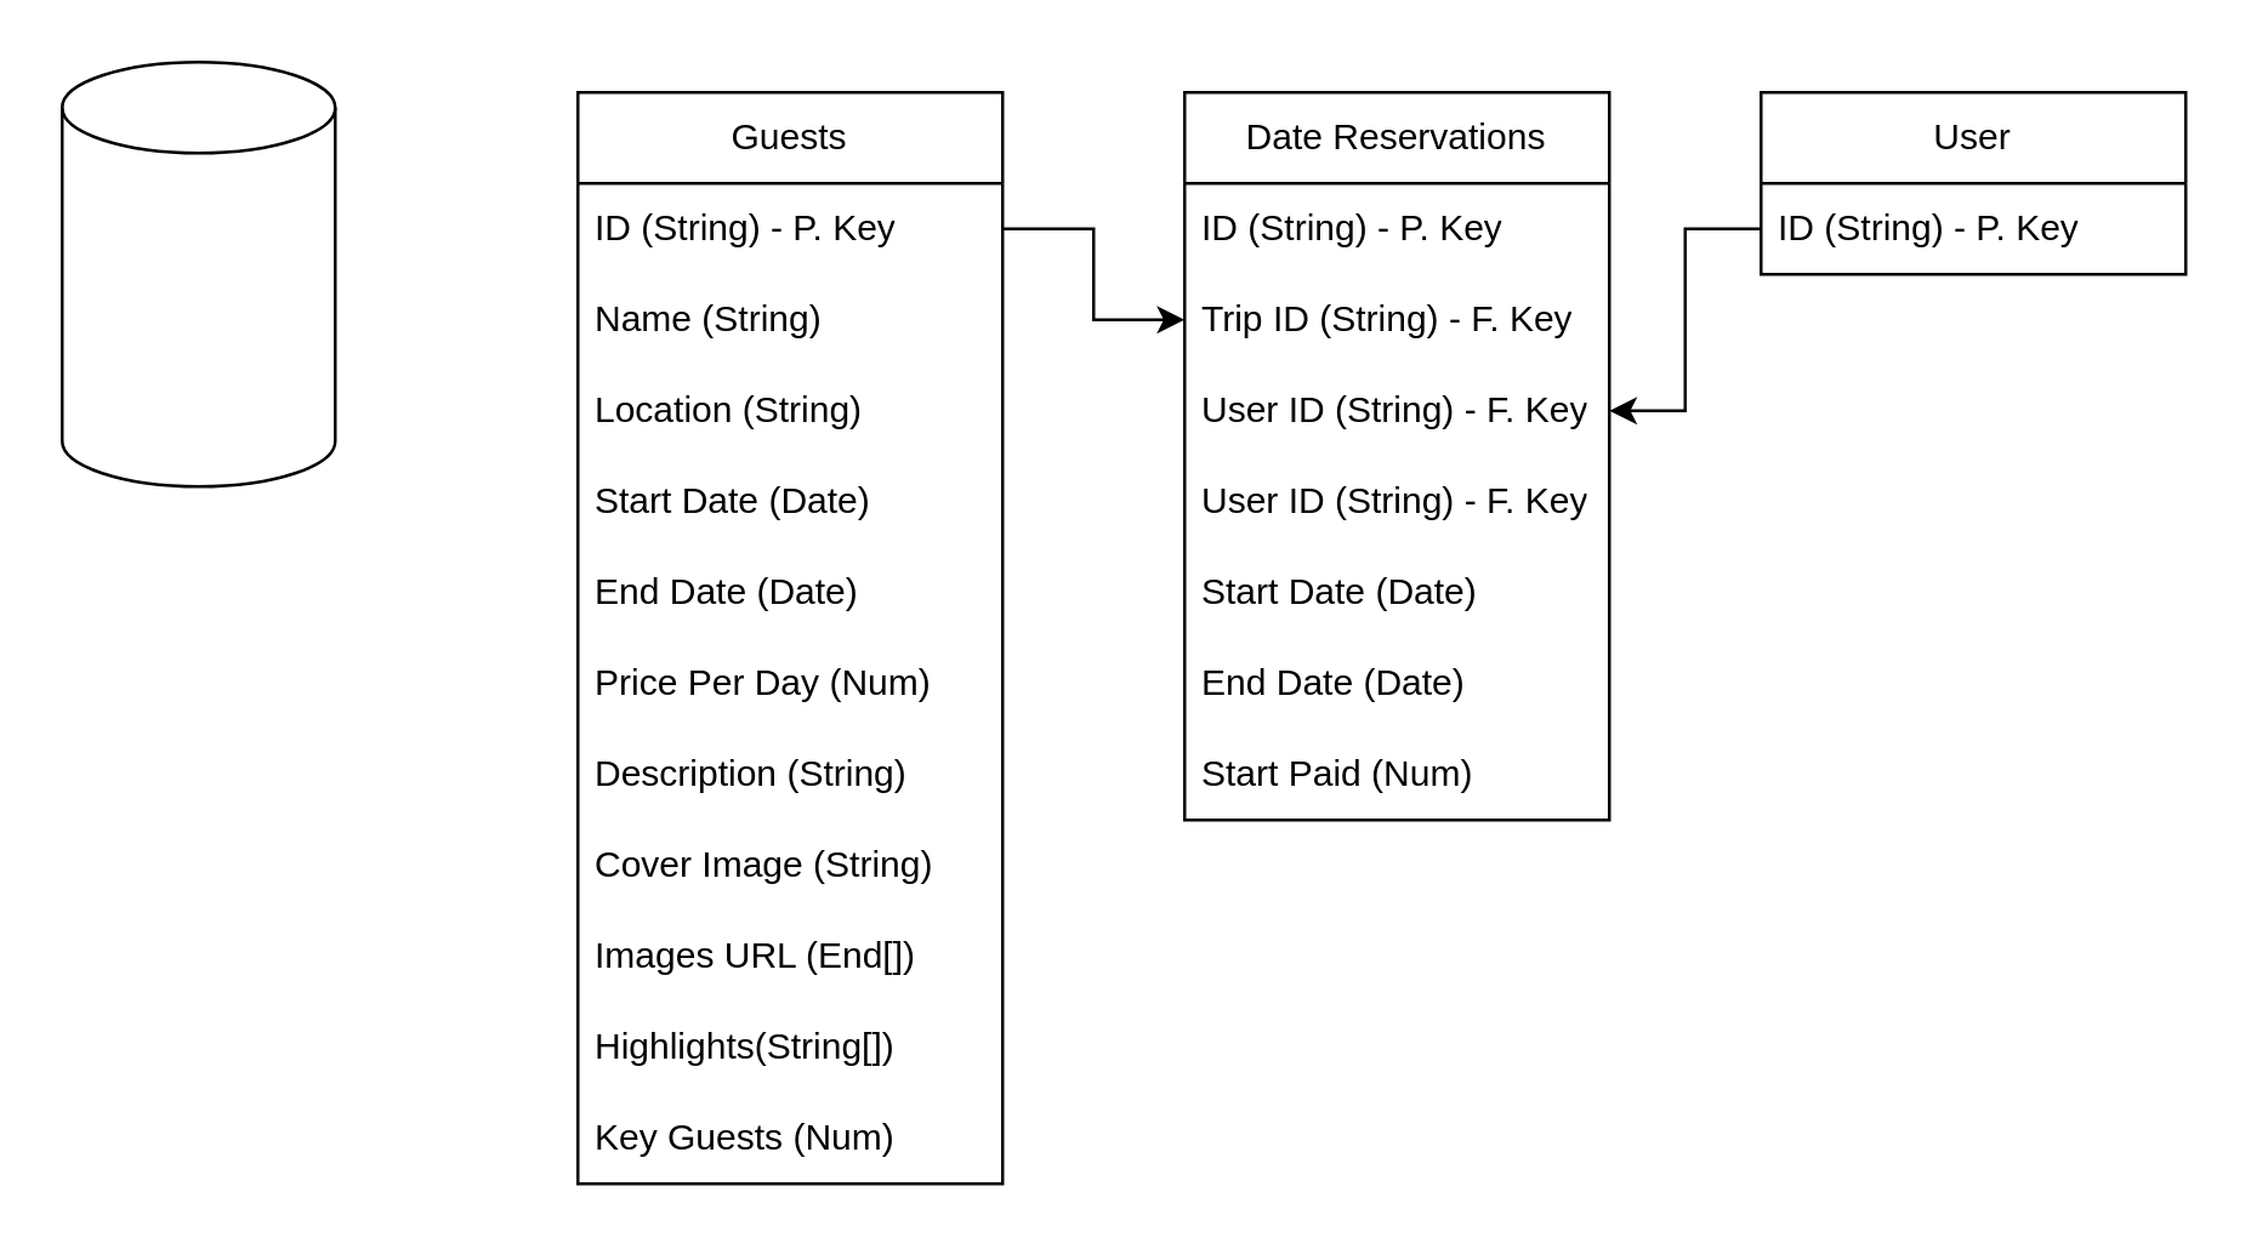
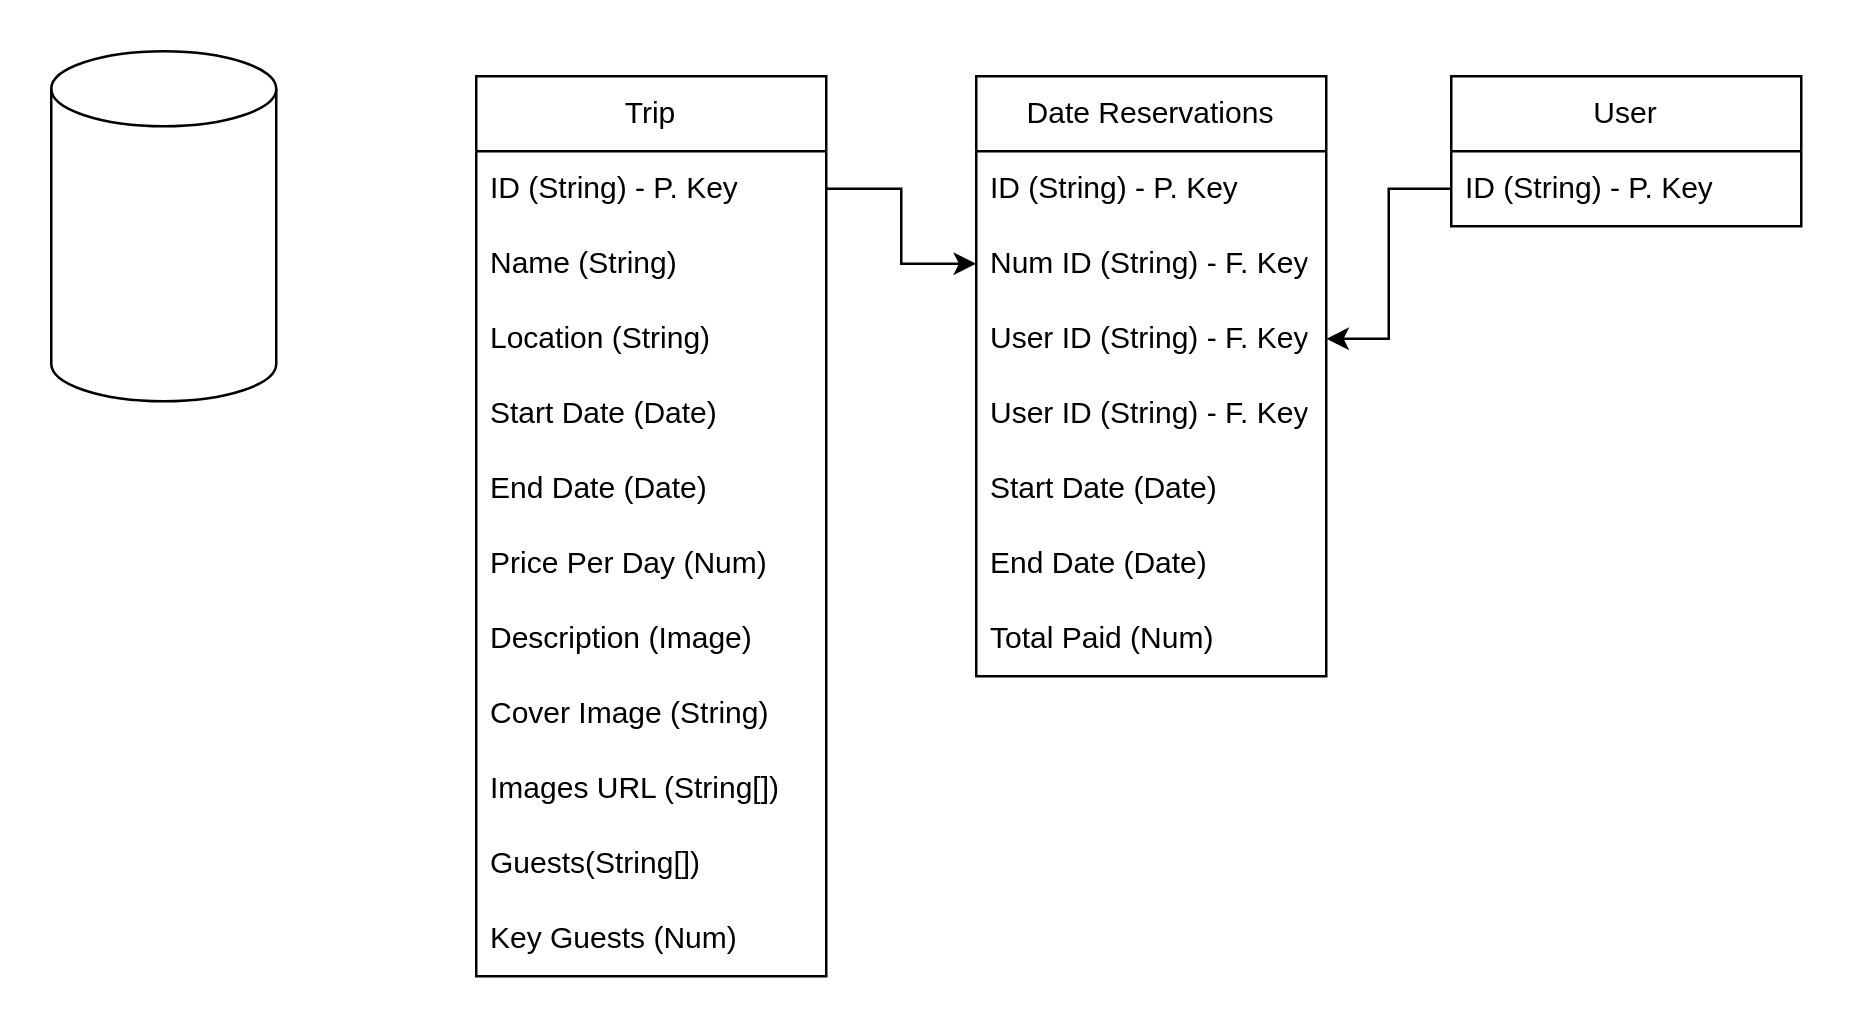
- <mxCell id="3" value="Guests" style="swimlane;fontStyle=0;childLayout=stackLayout;horizontal=1;startSize=30;horizontalStack=0;resizeParent=1;resizeParentMax=0;resizeLast=0;collapsible=1;marginBottom=0;whiteSpace=wrap;html=1;" vertex="1" parent="1"><mxGeometry x="190" y="30" width="140" height="360" as="geometry"><mxRectangle x="290" y="140" width="60" height="30" as="alternateBounds" /></mxGeometry></mxCell>
+ <mxCell id="3" value="Trip" style="swimlane;fontStyle=0;childLayout=stackLayout;horizontal=1;startSize=30;horizontalStack=0;resizeParent=1;resizeParentMax=0;resizeLast=0;collapsible=1;marginBottom=0;whiteSpace=wrap;html=1;" vertex="1" parent="1"><mxGeometry x="190" y="30" width="140" height="360" as="geometry"><mxRectangle x="290" y="140" width="60" height="30" as="alternateBounds" /></mxGeometry></mxCell>
- <mxCell id="17" value="Trip ID (String) - F. Key" style="text;strokeColor=none;fillColor=none;align=left;verticalAlign=middle;spacingLeft=4;spacingRight=4;overflow=hidden;points=[[0,0.5],[1,0.5]];portConstraint=eastwest;rotatable=0;whiteSpace=wrap;html=1;" vertex="1" parent="15"><mxGeometry y="60" width="140" height="30" as="geometry" /></mxCell>
+ <mxCell id="17" value="Num ID (String) - F. Key" style="text;strokeColor=none;fillColor=none;align=left;verticalAlign=middle;spacingLeft=4;spacingRight=4;overflow=hidden;points=[[0,0.5],[1,0.5]];portConstraint=eastwest;rotatable=0;whiteSpace=wrap;html=1;" vertex="1" parent="15"><mxGeometry y="60" width="140" height="30" as="geometry" /></mxCell>
- <mxCell id="10" value="Description (String)" style="text;strokeColor=none;fillColor=none;align=left;verticalAlign=middle;spacingLeft=4;spacingRight=4;overflow=hidden;points=[[0,0.5],[1,0.5]];portConstraint=eastwest;rotatable=0;whiteSpace=wrap;html=1;" vertex="1" parent="3"><mxGeometry y="210" width="140" height="30" as="geometry" /></mxCell>
+ <mxCell id="10" value="Description (Image)" style="text;strokeColor=none;fillColor=none;align=left;verticalAlign=middle;spacingLeft=4;spacingRight=4;overflow=hidden;points=[[0,0.5],[1,0.5]];portConstraint=eastwest;rotatable=0;whiteSpace=wrap;html=1;" vertex="1" parent="3"><mxGeometry y="210" width="140" height="30" as="geometry" /></mxCell>
- <mxCell id="22" value="Start Paid (Num)" style="text;strokeColor=none;fillColor=none;align=left;verticalAlign=middle;spacingLeft=4;spacingRight=4;overflow=hidden;points=[[0,0.5],[1,0.5]];portConstraint=eastwest;rotatable=0;whiteSpace=wrap;html=1;" vertex="1" parent="15"><mxGeometry y="210" width="140" height="30" as="geometry" /></mxCell>
+ <mxCell id="22" value="Total Paid (Num)" style="text;strokeColor=none;fillColor=none;align=left;verticalAlign=middle;spacingLeft=4;spacingRight=4;overflow=hidden;points=[[0,0.5],[1,0.5]];portConstraint=eastwest;rotatable=0;whiteSpace=wrap;html=1;" vertex="1" parent="15"><mxGeometry y="210" width="140" height="30" as="geometry" /></mxCell>
- <mxCell id="12" value="Images URL (End[])" style="text;strokeColor=none;fillColor=none;align=left;verticalAlign=middle;spacingLeft=4;spacingRight=4;overflow=hidden;points=[[0,0.5],[1,0.5]];portConstraint=eastwest;rotatable=0;whiteSpace=wrap;html=1;" vertex="1" parent="3"><mxGeometry y="270" width="140" height="30" as="geometry" /></mxCell>
+ <mxCell id="12" value="Images URL (String[])" style="text;strokeColor=none;fillColor=none;align=left;verticalAlign=middle;spacingLeft=4;spacingRight=4;overflow=hidden;points=[[0,0.5],[1,0.5]];portConstraint=eastwest;rotatable=0;whiteSpace=wrap;html=1;" vertex="1" parent="3"><mxGeometry y="270" width="140" height="30" as="geometry" /></mxCell>
- <mxCell id="13" value="Highlights(String[])" style="text;strokeColor=none;fillColor=none;align=left;verticalAlign=middle;spacingLeft=4;spacingRight=4;overflow=hidden;points=[[0,0.5],[1,0.5]];portConstraint=eastwest;rotatable=0;whiteSpace=wrap;html=1;" vertex="1" parent="3"><mxGeometry y="300" width="140" height="30" as="geometry" /></mxCell>
+ <mxCell id="13" value="Guests(String[])" style="text;strokeColor=none;fillColor=none;align=left;verticalAlign=middle;spacingLeft=4;spacingRight=4;overflow=hidden;points=[[0,0.5],[1,0.5]];portConstraint=eastwest;rotatable=0;whiteSpace=wrap;html=1;" vertex="1" parent="3"><mxGeometry y="300" width="140" height="30" as="geometry" /></mxCell>
